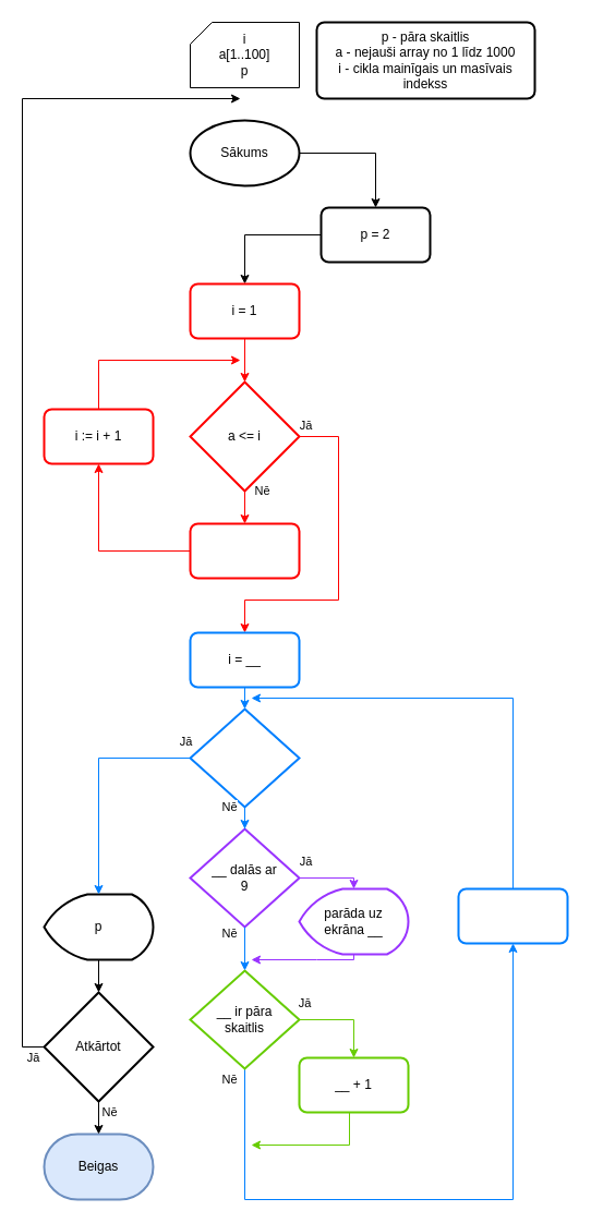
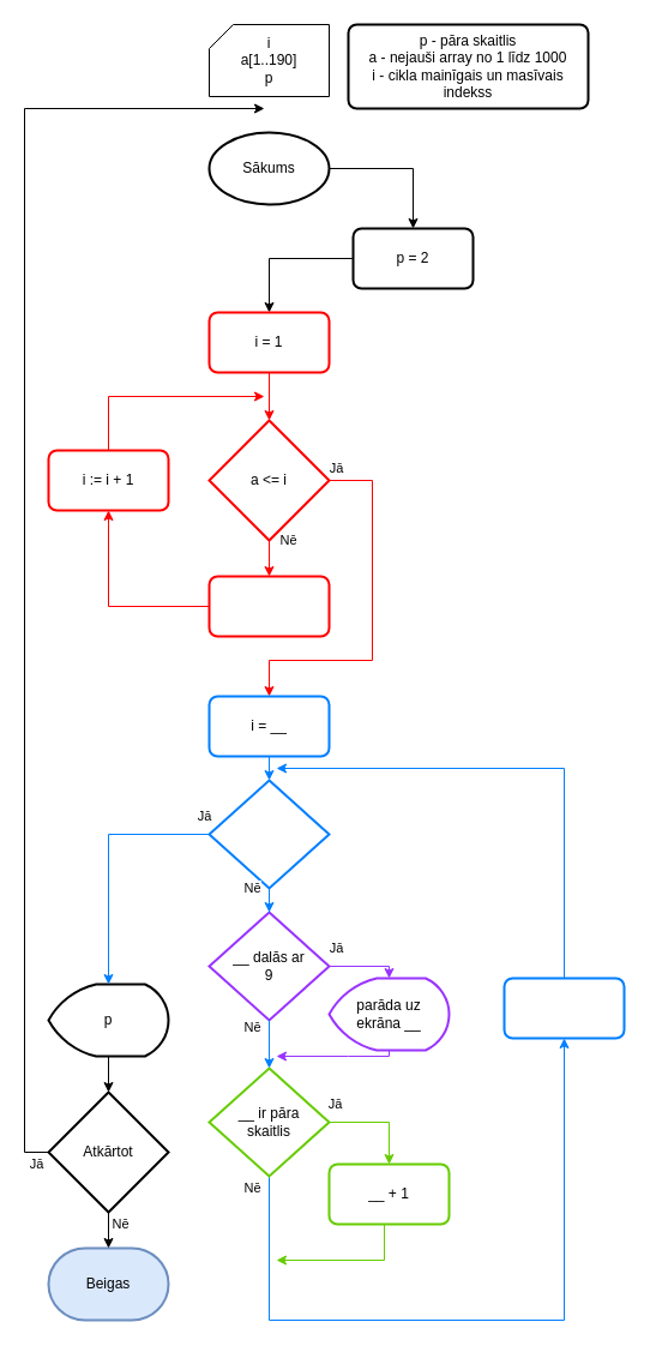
- <mxCell id="2" value="i&lt;br&gt;a[1..100]&lt;br&gt;p" style="verticalLabelPosition=middle;verticalAlign=middle;html=1;shape=card;whiteSpace=wrap;size=20;arcSize=12;labelPosition=center;align=center;" parent="1" vertex="1"><mxGeometry x="174" y="20" width="100" height="60" as="geometry" /></mxCell>
+ <mxCell id="2" value="i&lt;br&gt;a[1..190]&lt;br&gt;p" style="verticalLabelPosition=middle;verticalAlign=middle;html=1;shape=card;whiteSpace=wrap;size=20;arcSize=12;labelPosition=center;align=center;" parent="1" vertex="1"><mxGeometry x="174" y="20" width="100" height="60" as="geometry" /></mxCell>
